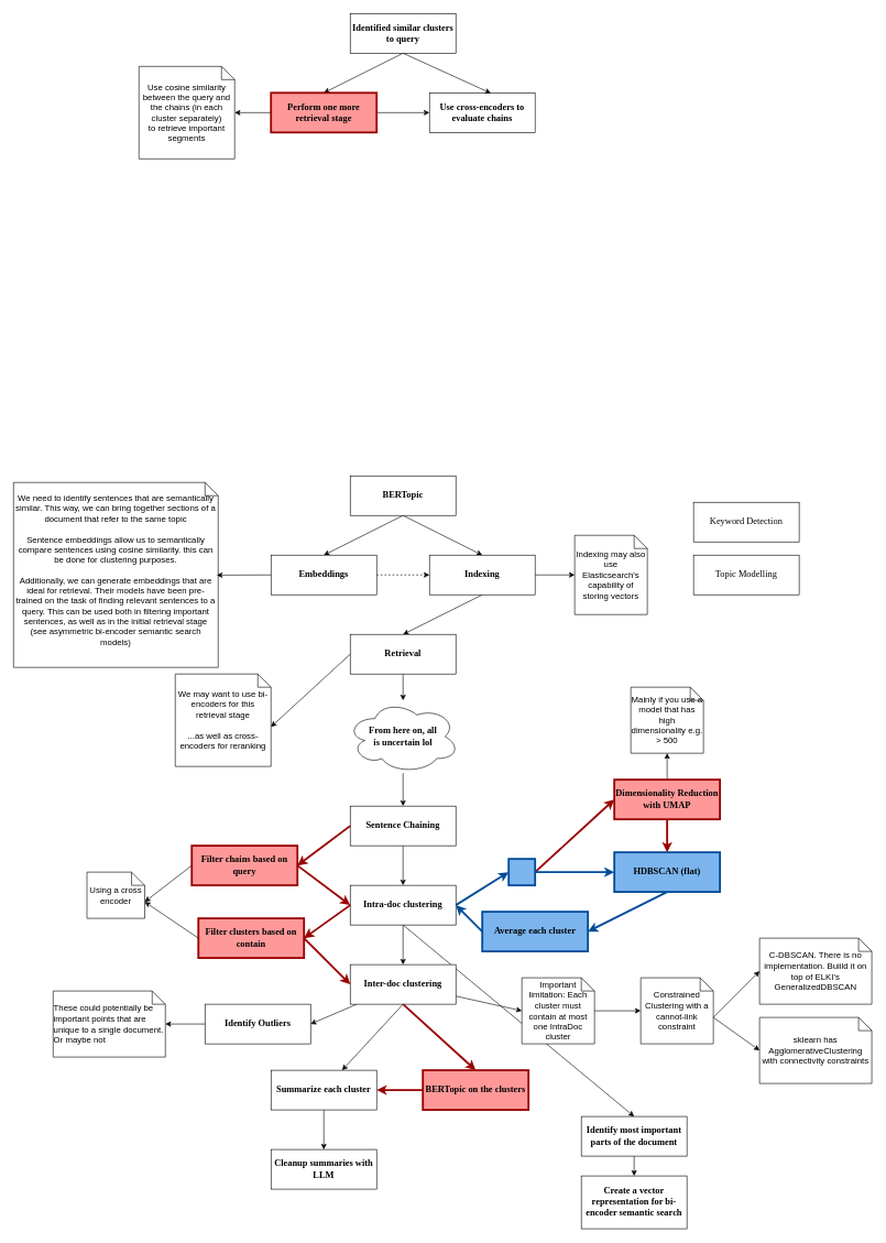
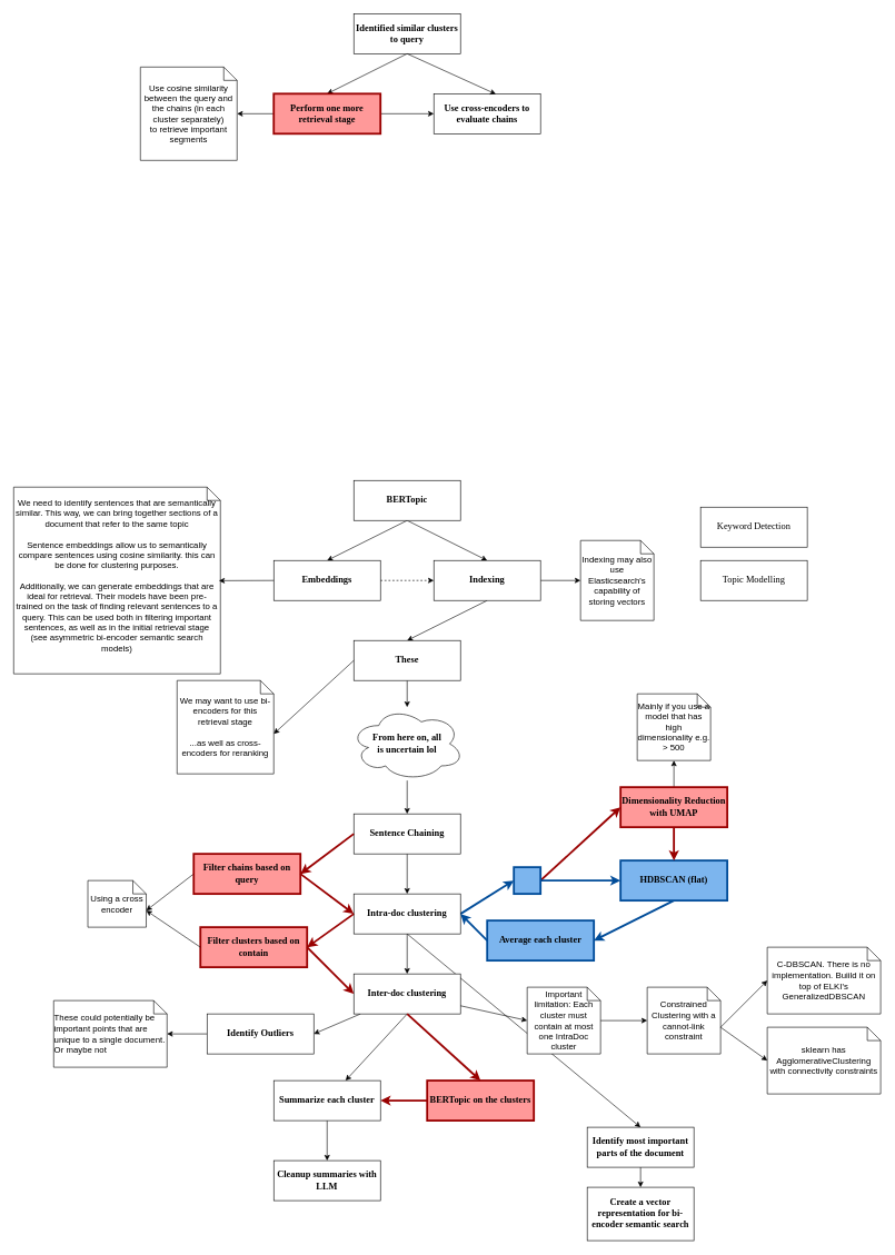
- <mxCell id="16" value="&lt;font face=&quot;Verdana&quot;&gt;&lt;span style=&quot;font-size: 14px;&quot;&gt;Retrieval&lt;/span&gt;&lt;/font&gt;" style="rounded=0;whiteSpace=wrap;html=1;fontStyle=1" parent="1" vertex="1"><mxGeometry x="530" y="960" width="160" height="60" as="geometry" /></mxCell>
+ <mxCell id="16" value="&lt;font face=&quot;Verdana&quot;&gt;&lt;span style=&quot;font-size: 14px;&quot;&gt;These&lt;/span&gt;&lt;/font&gt;" style="rounded=0;whiteSpace=wrap;html=1;fontStyle=1" parent="1" vertex="1"><mxGeometry x="530" y="960" width="160" height="60" as="geometry" /></mxCell>
